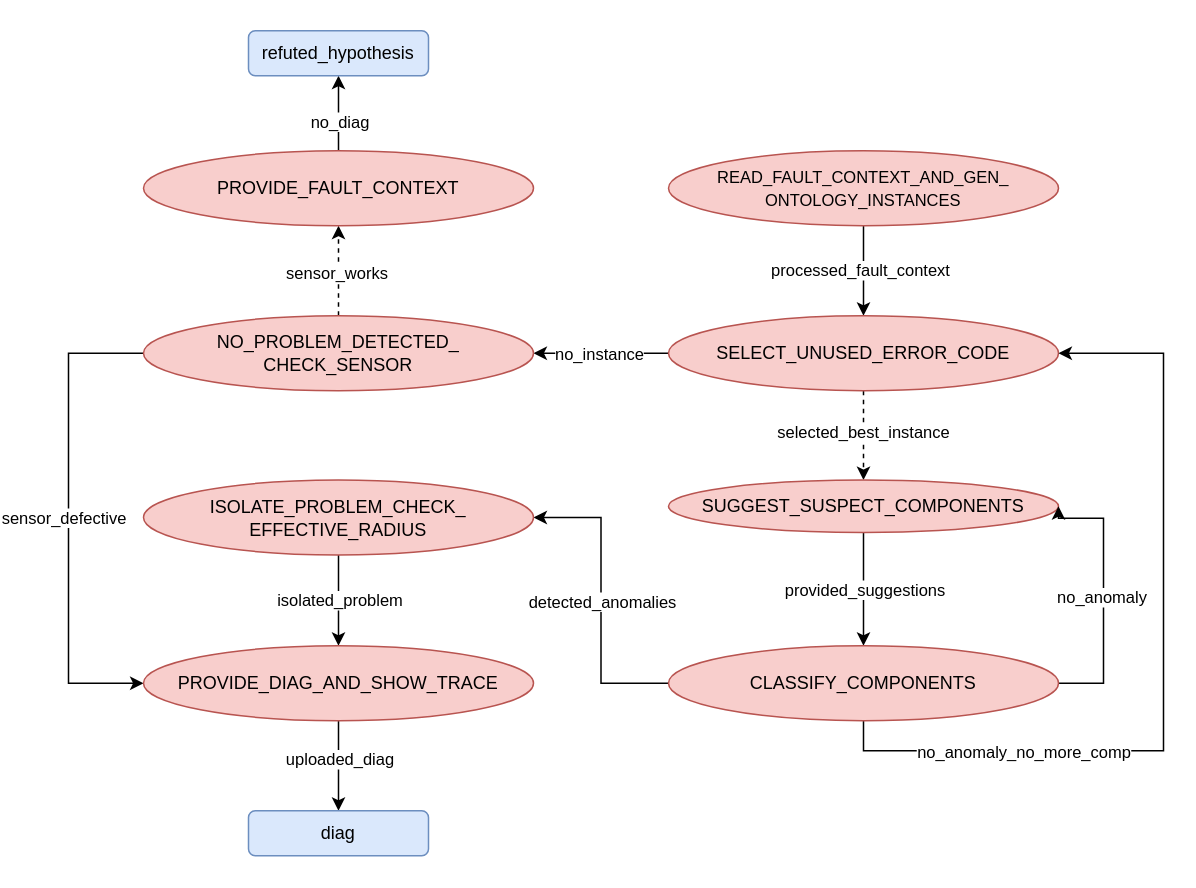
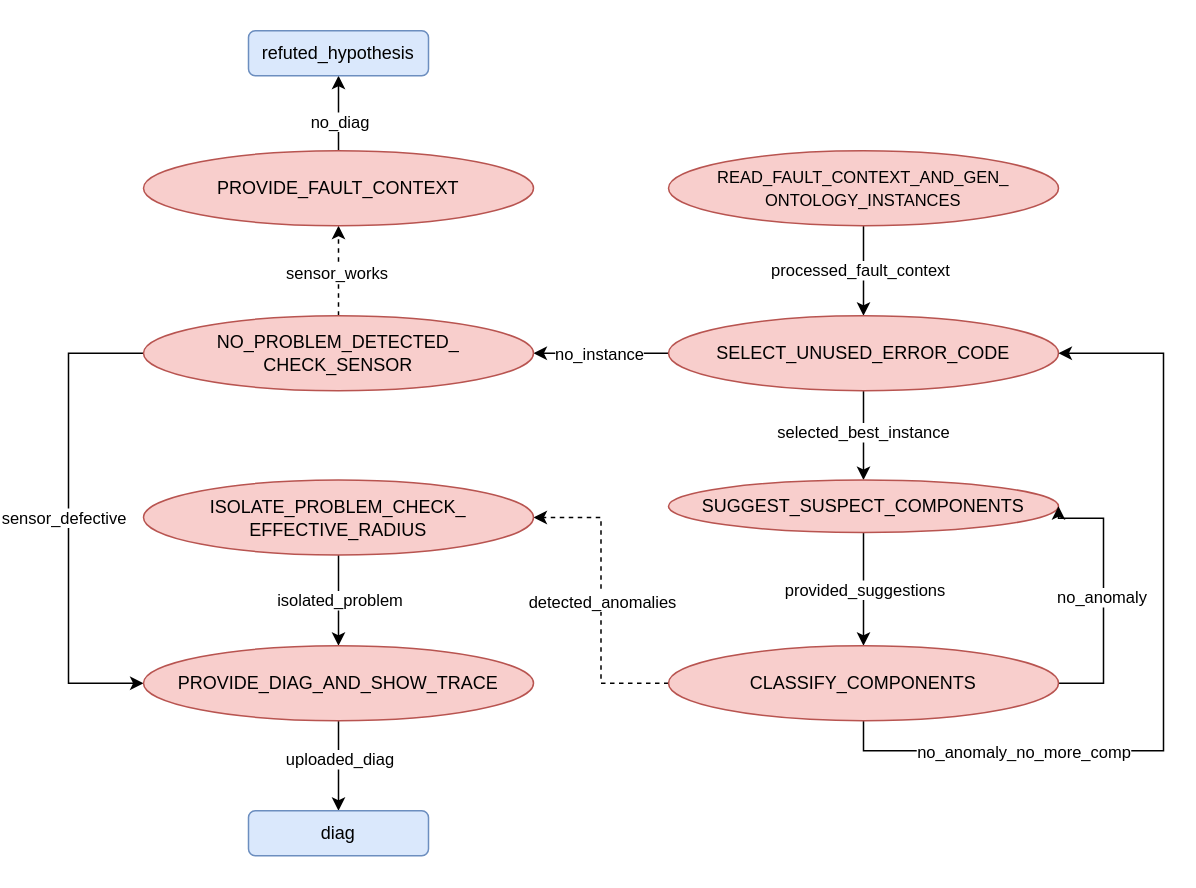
- <mxCell id="11" style="edgeStyle=orthogonalEdgeStyle;rounded=0;orthogonalLoop=1;jettySize=auto;html=1;exitX=0.5;exitY=1;exitDx=0;exitDy=0;dashed=1;" parent="1" source="15" target="18" edge="1"><mxGeometry relative="1" as="geometry" /></mxCell>
+ <mxCell id="11" style="edgeStyle=orthogonalEdgeStyle;rounded=0;orthogonalLoop=1;jettySize=auto;html=1;exitX=0.5;exitY=1;exitDx=0;exitDy=0;" parent="1" source="15" target="18" edge="1"><mxGeometry relative="1" as="geometry" /></mxCell>
- <mxCell id="21" style="edgeStyle=orthogonalEdgeStyle;rounded=0;orthogonalLoop=1;jettySize=auto;html=1;exitX=0;exitY=0.5;exitDx=0;exitDy=0;entryX=1;entryY=0.5;entryDx=0;entryDy=0;" parent="1" source="25" target="28" edge="1"><mxGeometry relative="1" as="geometry" /></mxCell>
+ <mxCell id="21" style="edgeStyle=orthogonalEdgeStyle;rounded=0;orthogonalLoop=1;jettySize=auto;html=1;exitX=0;exitY=0.5;exitDx=0;exitDy=0;entryX=1;entryY=0.5;entryDx=0;entryDy=0;dashed=1;" parent="1" source="25" target="28" edge="1"><mxGeometry relative="1" as="geometry" /></mxCell>
